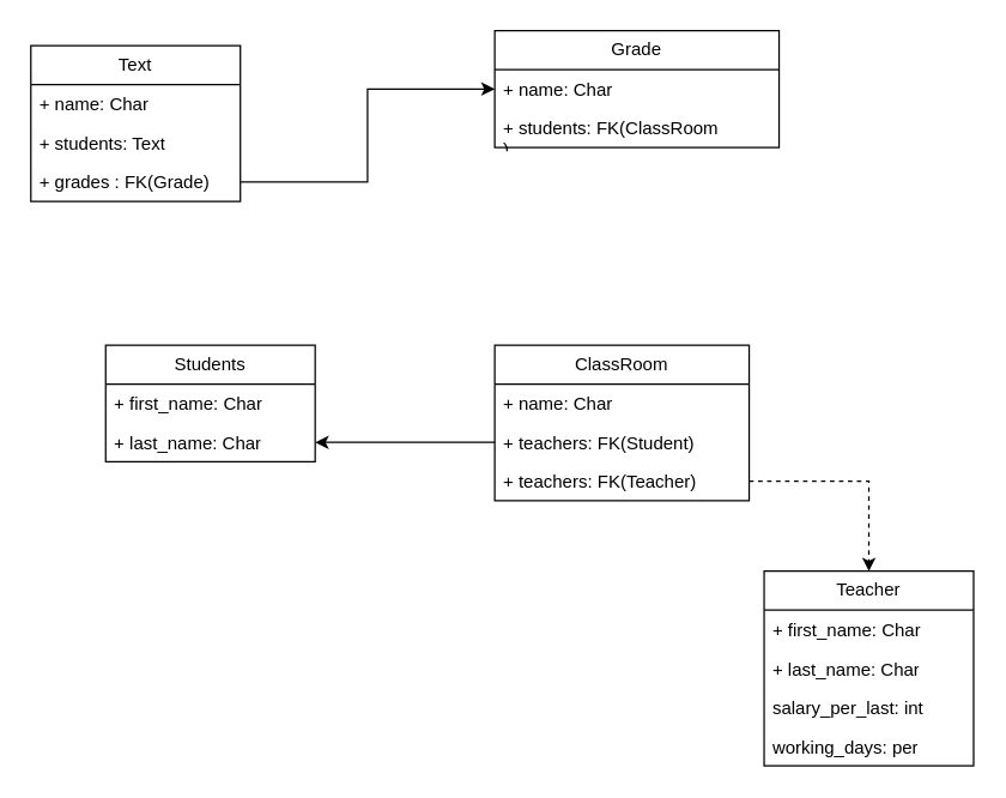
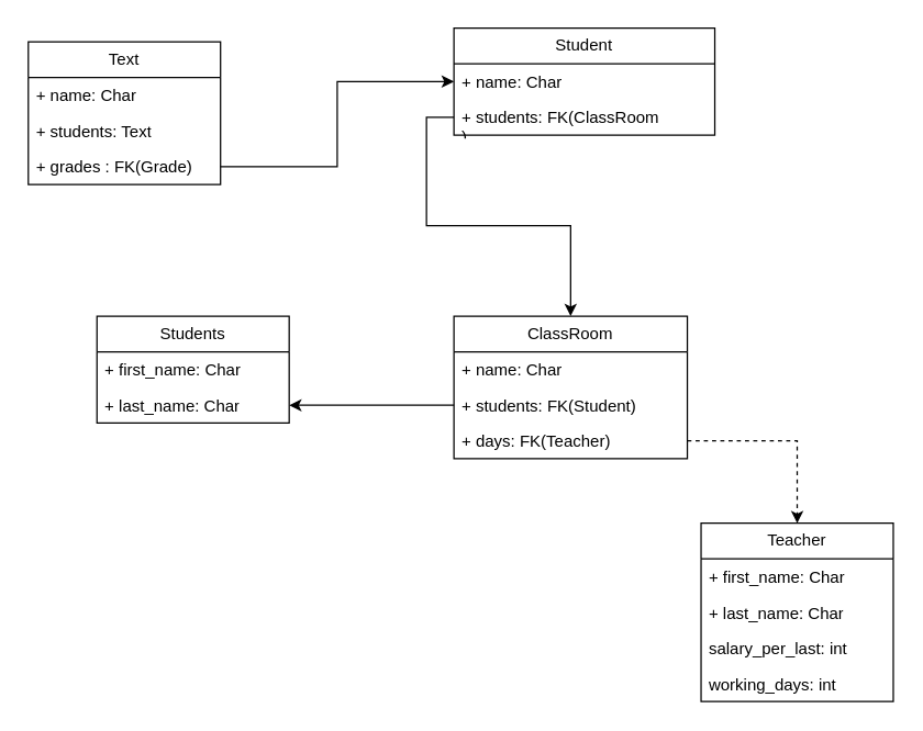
- <mxCell id="6" value="Grade" style="swimlane;fontStyle=0;childLayout=stackLayout;horizontal=1;startSize=26;fillColor=none;horizontalStack=0;resizeParent=1;resizeParentMax=0;resizeLast=0;collapsible=1;marginBottom=0;whiteSpace=wrap;html=1;" vertex="1" parent="1"><mxGeometry x="330" y="20" width="190" height="78" as="geometry" /></mxCell>
+ <mxCell id="6" value="Student" style="swimlane;fontStyle=0;childLayout=stackLayout;horizontal=1;startSize=26;fillColor=none;horizontalStack=0;resizeParent=1;resizeParentMax=0;resizeLast=0;collapsible=1;marginBottom=0;whiteSpace=wrap;html=1;" vertex="1" parent="1"><mxGeometry x="330" y="20" width="190" height="78" as="geometry" /></mxCell>
+ <mxCell id="19" style="edgeStyle=orthogonalEdgeStyle;rounded=0;orthogonalLoop=1;jettySize=auto;html=1;entryX=0.5;entryY=0;entryDx=0;entryDy=0;" edge="1" parent="1" source="8" target="10"><mxGeometry relative="1" as="geometry" /></mxCell>
- <mxCell id="12" value="+ teachers: FK(Student)&amp;nbsp;&lt;div&gt;&lt;br&gt;&lt;/div&gt;" style="text;strokeColor=none;fillColor=none;align=left;verticalAlign=top;spacingLeft=4;spacingRight=4;overflow=hidden;rotatable=0;points=[[0,0.5],[1,0.5]];portConstraint=eastwest;whiteSpace=wrap;html=1;" vertex="1" parent="10"><mxGeometry y="52" width="170" height="26" as="geometry" /></mxCell>
+ <mxCell id="12" value="+ students: FK(Student)&amp;nbsp;&lt;div&gt;&lt;br&gt;&lt;/div&gt;" style="text;strokeColor=none;fillColor=none;align=left;verticalAlign=top;spacingLeft=4;spacingRight=4;overflow=hidden;rotatable=0;points=[[0,0.5],[1,0.5]];portConstraint=eastwest;whiteSpace=wrap;html=1;" vertex="1" parent="10"><mxGeometry y="52" width="170" height="26" as="geometry" /></mxCell>
- <mxCell id="13" value="+ teachers: FK(Teacher)&amp;nbsp;&lt;div&gt;&lt;br&gt;&lt;/div&gt;" style="text;strokeColor=none;fillColor=none;align=left;verticalAlign=top;spacingLeft=4;spacingRight=4;overflow=hidden;rotatable=0;points=[[0,0.5],[1,0.5]];portConstraint=eastwest;whiteSpace=wrap;html=1;" vertex="1" parent="10"><mxGeometry y="78" width="170" height="26" as="geometry" /></mxCell>
+ <mxCell id="13" value="+ days: FK(Teacher)&amp;nbsp;&lt;div&gt;&lt;br&gt;&lt;/div&gt;" style="text;strokeColor=none;fillColor=none;align=left;verticalAlign=top;spacingLeft=4;spacingRight=4;overflow=hidden;rotatable=0;points=[[0,0.5],[1,0.5]];portConstraint=eastwest;whiteSpace=wrap;html=1;" vertex="1" parent="10"><mxGeometry y="78" width="170" height="26" as="geometry" /></mxCell>
- <mxCell id="24" value="working_days: per" style="text;strokeColor=none;fillColor=none;align=left;verticalAlign=top;spacingLeft=4;spacingRight=4;overflow=hidden;rotatable=0;points=[[0,0.5],[1,0.5]];portConstraint=eastwest;whiteSpace=wrap;html=1;" vertex="1" parent="20"><mxGeometry y="104" width="140" height="26" as="geometry" /></mxCell>
+ <mxCell id="24" value="working_days: int" style="text;strokeColor=none;fillColor=none;align=left;verticalAlign=top;spacingLeft=4;spacingRight=4;overflow=hidden;rotatable=0;points=[[0,0.5],[1,0.5]];portConstraint=eastwest;whiteSpace=wrap;html=1;" vertex="1" parent="20"><mxGeometry y="104" width="140" height="26" as="geometry" /></mxCell>
